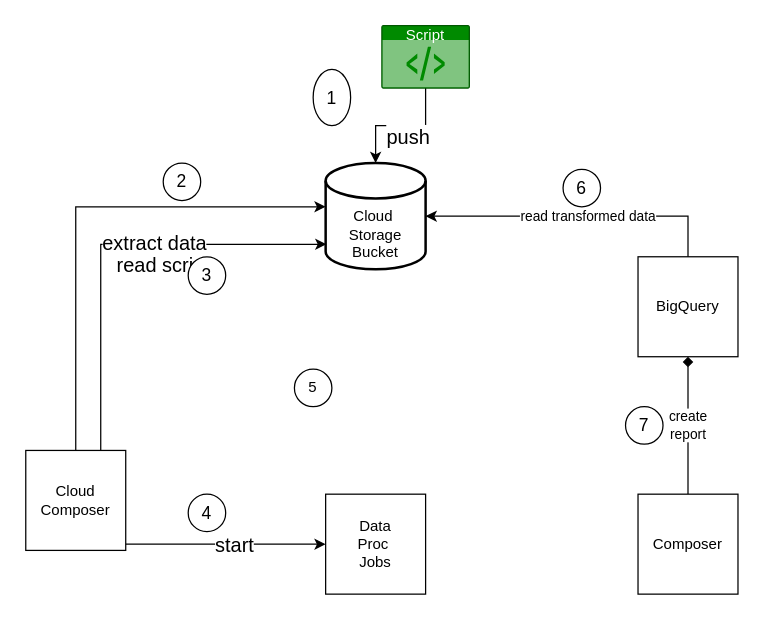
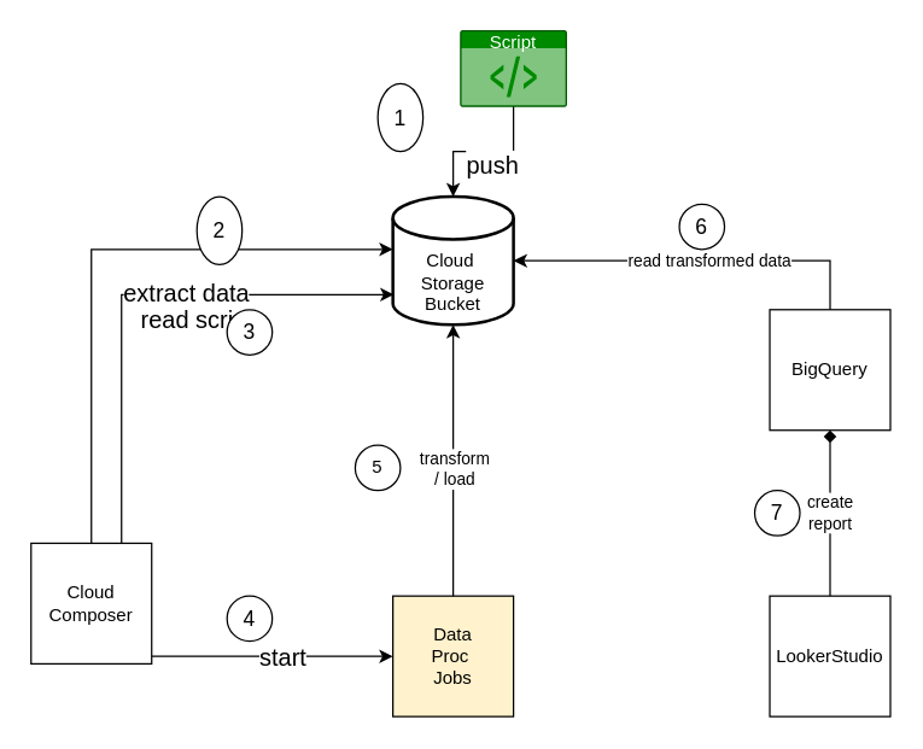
- <mxCell id="21" value="&lt;font style=&quot;font-size: 14px;&quot;&gt;2&lt;/font&gt;" style="ellipse;whiteSpace=wrap;html=1;aspect=fixed;" vertex="1" parent="1"><mxGeometry x="130" y="130" width="30" height="30" as="geometry" /></mxCell>
+ <mxCell id="21" value="&lt;font style=&quot;font-size: 14px;&quot;&gt;2&lt;/font&gt;" style="ellipse;whiteSpace=wrap;html=1;aspect=fixed;" vertex="1" parent="1"><mxGeometry x="130" y="130" width="30" height="45" as="geometry" /></mxCell>
+ <mxCell id="12" style="edgeStyle=orthogonalEdgeStyle;rounded=0;orthogonalLoop=1;jettySize=auto;html=1;entryX=0.5;entryY=1;entryDx=0;entryDy=0;entryPerimeter=0;" edge="1" parent="1" source="11" target="5"><mxGeometry relative="1" as="geometry" /></mxCell>
+ <mxCell id="13" value="transform&lt;br&gt;/ load" style="edgeLabel;html=1;align=center;verticalAlign=middle;resizable=0;points=[];" vertex="1" connectable="0" parent="12"><mxGeometry x="-0.015" relative="1" as="geometry"><mxPoint y="4" as="offset" /></mxGeometry></mxCell>
- <mxCell id="11" value="Data&lt;br&gt;Proc&amp;nbsp;&lt;br&gt;Jobs" style="whiteSpace=wrap;html=1;aspect=fixed;" vertex="1" parent="1"><mxGeometry x="260" y="395" width="80" height="80" as="geometry" /></mxCell>
+ <mxCell id="11" value="Data&lt;br&gt;Proc&amp;nbsp;&lt;br&gt;Jobs" style="whiteSpace=wrap;html=1;aspect=fixed;fillColor=#fff2cc;" vertex="1" parent="1"><mxGeometry x="260" y="395" width="80" height="80" as="geometry" /></mxCell>
- <mxCell id="17" value="Composer" style="whiteSpace=wrap;html=1;aspect=fixed;" vertex="1" parent="1"><mxGeometry x="510" y="395" width="80" height="80" as="geometry" /></mxCell>
+ <mxCell id="17" value="LookerStudio" style="whiteSpace=wrap;html=1;aspect=fixed;" vertex="1" parent="1"><mxGeometry x="510" y="395" width="80" height="80" as="geometry" /></mxCell>
